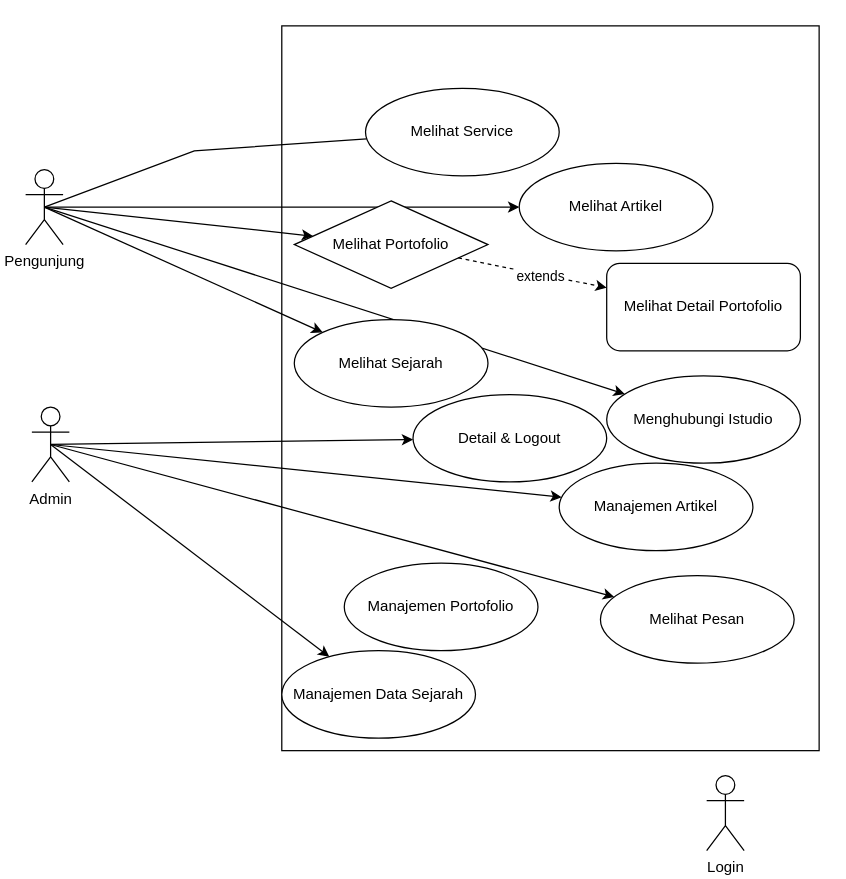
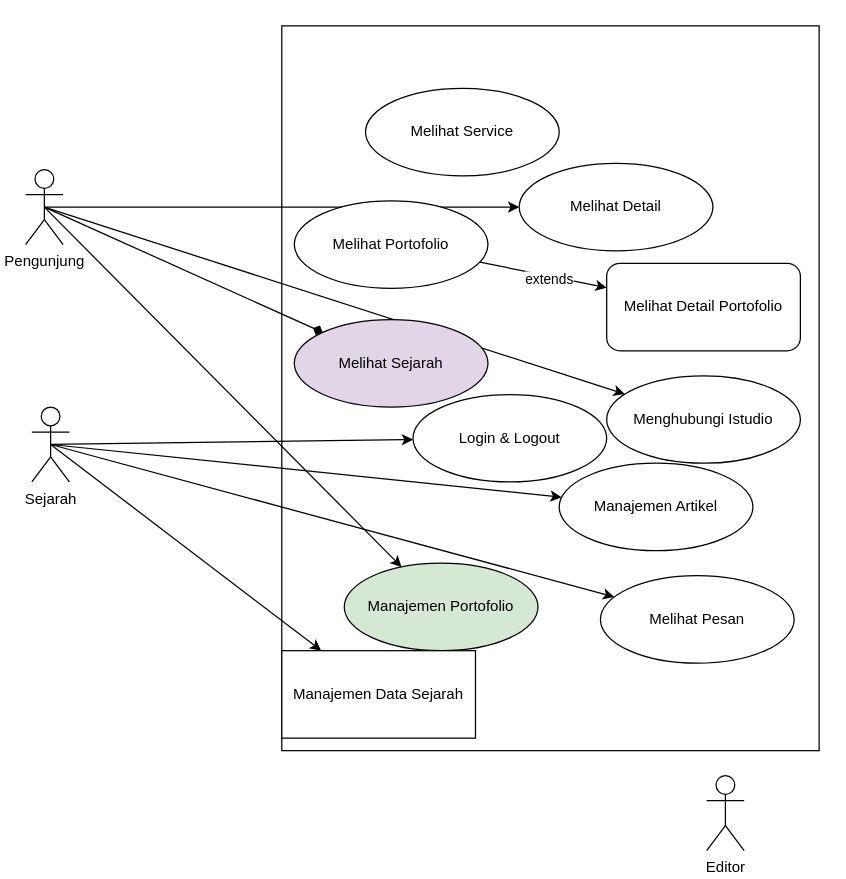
- <mxCell id="3" style="rounded=0;orthogonalLoop=1;jettySize=auto;html=1;exitX=0.5;exitY=0.5;exitDx=0;exitDy=0;exitPerimeter=0;endArrow=none;endFill=0;" edge="1" parent="1" source="8" target="14"><mxGeometry relative="1" as="geometry"><mxPoint x="75" y="160" as="targetPoint" /><Array as="points"><mxPoint x="155" y="120" /></Array></mxGeometry></mxCell>
- <mxCell id="15" value="Melihat Artikel" style="ellipse;whiteSpace=wrap;html=1;" vertex="1" parent="1"><mxGeometry x="415" y="130" width="155" height="70" as="geometry" /></mxCell>
+ <mxCell id="15" value="Melihat Detail" style="ellipse;whiteSpace=wrap;html=1;" vertex="1" parent="1"><mxGeometry x="415" y="130" width="155" height="70" as="geometry" /></mxCell>
- <mxCell id="4" style="rounded=0;orthogonalLoop=1;jettySize=auto;html=1;exitX=0.5;exitY=0.5;exitDx=0;exitDy=0;exitPerimeter=0;" edge="1" parent="1" source="8" target="16"><mxGeometry relative="1" as="geometry" /></mxCell>
+ <mxCell id="4" style="rounded=0;orthogonalLoop=1;jettySize=auto;html=1;exitX=0.5;exitY=0.5;exitDx=0;exitDy=0;exitPerimeter=0;" edge="1" parent="1" source="8" target="24"><mxGeometry relative="1" as="geometry" /></mxCell>
- <mxCell id="16" value="Melihat Portofolio" style="rhombus;whiteSpace=wrap;html=1;" vertex="1" parent="1"><mxGeometry x="235" y="160" width="155" height="70" as="geometry" /></mxCell>
+ <mxCell id="16" value="Melihat Portofolio" style="ellipse;whiteSpace=wrap;html=1;" vertex="1" parent="1"><mxGeometry x="235" y="160" width="155" height="70" as="geometry" /></mxCell>
- <mxCell id="20" value="" style="endArrow=classic;html=1;rounded=0;dashed=1;" edge="1" parent="1" source="16" target="19"><mxGeometry width="50" height="50" relative="1" as="geometry"><mxPoint x="375" y="300" as="sourcePoint" /><mxPoint x="425" y="250" as="targetPoint" /></mxGeometry></mxCell>
+ <mxCell id="20" value="" style="endArrow=classic;html=1;rounded=0;" edge="1" parent="1" source="16" target="19"><mxGeometry width="50" height="50" relative="1" as="geometry"><mxPoint x="375" y="300" as="sourcePoint" /><mxPoint x="425" y="250" as="targetPoint" /></mxGeometry></mxCell>
- <mxCell id="6" style="rounded=0;orthogonalLoop=1;jettySize=auto;html=1;exitX=0.5;exitY=0.5;exitDx=0;exitDy=0;exitPerimeter=0;" edge="1" parent="1" source="8" target="18"><mxGeometry relative="1" as="geometry" /></mxCell>
+ <mxCell id="6" style="rounded=0;orthogonalLoop=1;jettySize=auto;html=1;exitX=0.5;exitY=0.5;exitDx=0;exitDy=0;exitPerimeter=0;endArrow=diamond;" edge="1" parent="1" source="8" target="18"><mxGeometry relative="1" as="geometry" /></mxCell>
- <mxCell id="18" value="Melihat Sejarah" style="ellipse;whiteSpace=wrap;html=1;" vertex="1" parent="1"><mxGeometry x="235" y="255" width="155" height="70" as="geometry" /></mxCell>
+ <mxCell id="18" value="Melihat Sejarah" style="ellipse;whiteSpace=wrap;html=1;fillColor=#e1d5e7;" vertex="1" parent="1"><mxGeometry x="235" y="255" width="155" height="70" as="geometry" /></mxCell>
- <mxCell id="22" value="Detail &amp;amp; Logout" style="ellipse;whiteSpace=wrap;html=1;" vertex="1" parent="1"><mxGeometry x="330" y="315" width="155" height="70" as="geometry" /></mxCell>
+ <mxCell id="22" value="Login &amp;amp; Logout" style="ellipse;whiteSpace=wrap;html=1;" vertex="1" parent="1"><mxGeometry x="330" y="315" width="155" height="70" as="geometry" /></mxCell>
- <mxCell id="13" value="Admin" style="shape=umlActor;verticalLabelPosition=bottom;verticalAlign=top;html=1;outlineConnect=0;" vertex="1" parent="1"><mxGeometry x="25" y="325" width="30" height="60" as="geometry" /></mxCell>
+ <mxCell id="13" value="Sejarah" style="shape=umlActor;verticalLabelPosition=bottom;verticalAlign=top;html=1;outlineConnect=0;" vertex="1" parent="1"><mxGeometry x="25" y="325" width="30" height="60" as="geometry" /></mxCell>
- <mxCell id="24" value="Manajemen Portofolio" style="ellipse;whiteSpace=wrap;html=1;" vertex="1" parent="1"><mxGeometry x="275" y="450" width="155" height="70" as="geometry" /></mxCell>
+ <mxCell id="24" value="Manajemen Portofolio" style="ellipse;whiteSpace=wrap;html=1;fillColor=#d5e8d4;" vertex="1" parent="1"><mxGeometry x="275" y="450" width="155" height="70" as="geometry" /></mxCell>
- <mxCell id="25" value="Manajemen Data Sejarah" style="ellipse;whiteSpace=wrap;html=1;" vertex="1" parent="1"><mxGeometry x="225" y="520" width="155" height="70" as="geometry" /></mxCell>
+ <mxCell id="25" value="Manajemen Data Sejarah" style="whiteSpace=wrap;html=1;rounded=0;" vertex="1" parent="1"><mxGeometry x="225" y="520" width="155" height="70" as="geometry" /></mxCell>
- <mxCell id="27" value="Login" style="shape=umlActor;verticalLabelPosition=bottom;verticalAlign=top;html=1;outlineConnect=0;" vertex="1" parent="1"><mxGeometry x="565" y="620" width="30" height="60" as="geometry" /></mxCell>
+ <mxCell id="27" value="Editor" style="shape=umlActor;verticalLabelPosition=bottom;verticalAlign=top;html=1;outlineConnect=0;" vertex="1" parent="1"><mxGeometry x="565" y="620" width="30" height="60" as="geometry" /></mxCell>
